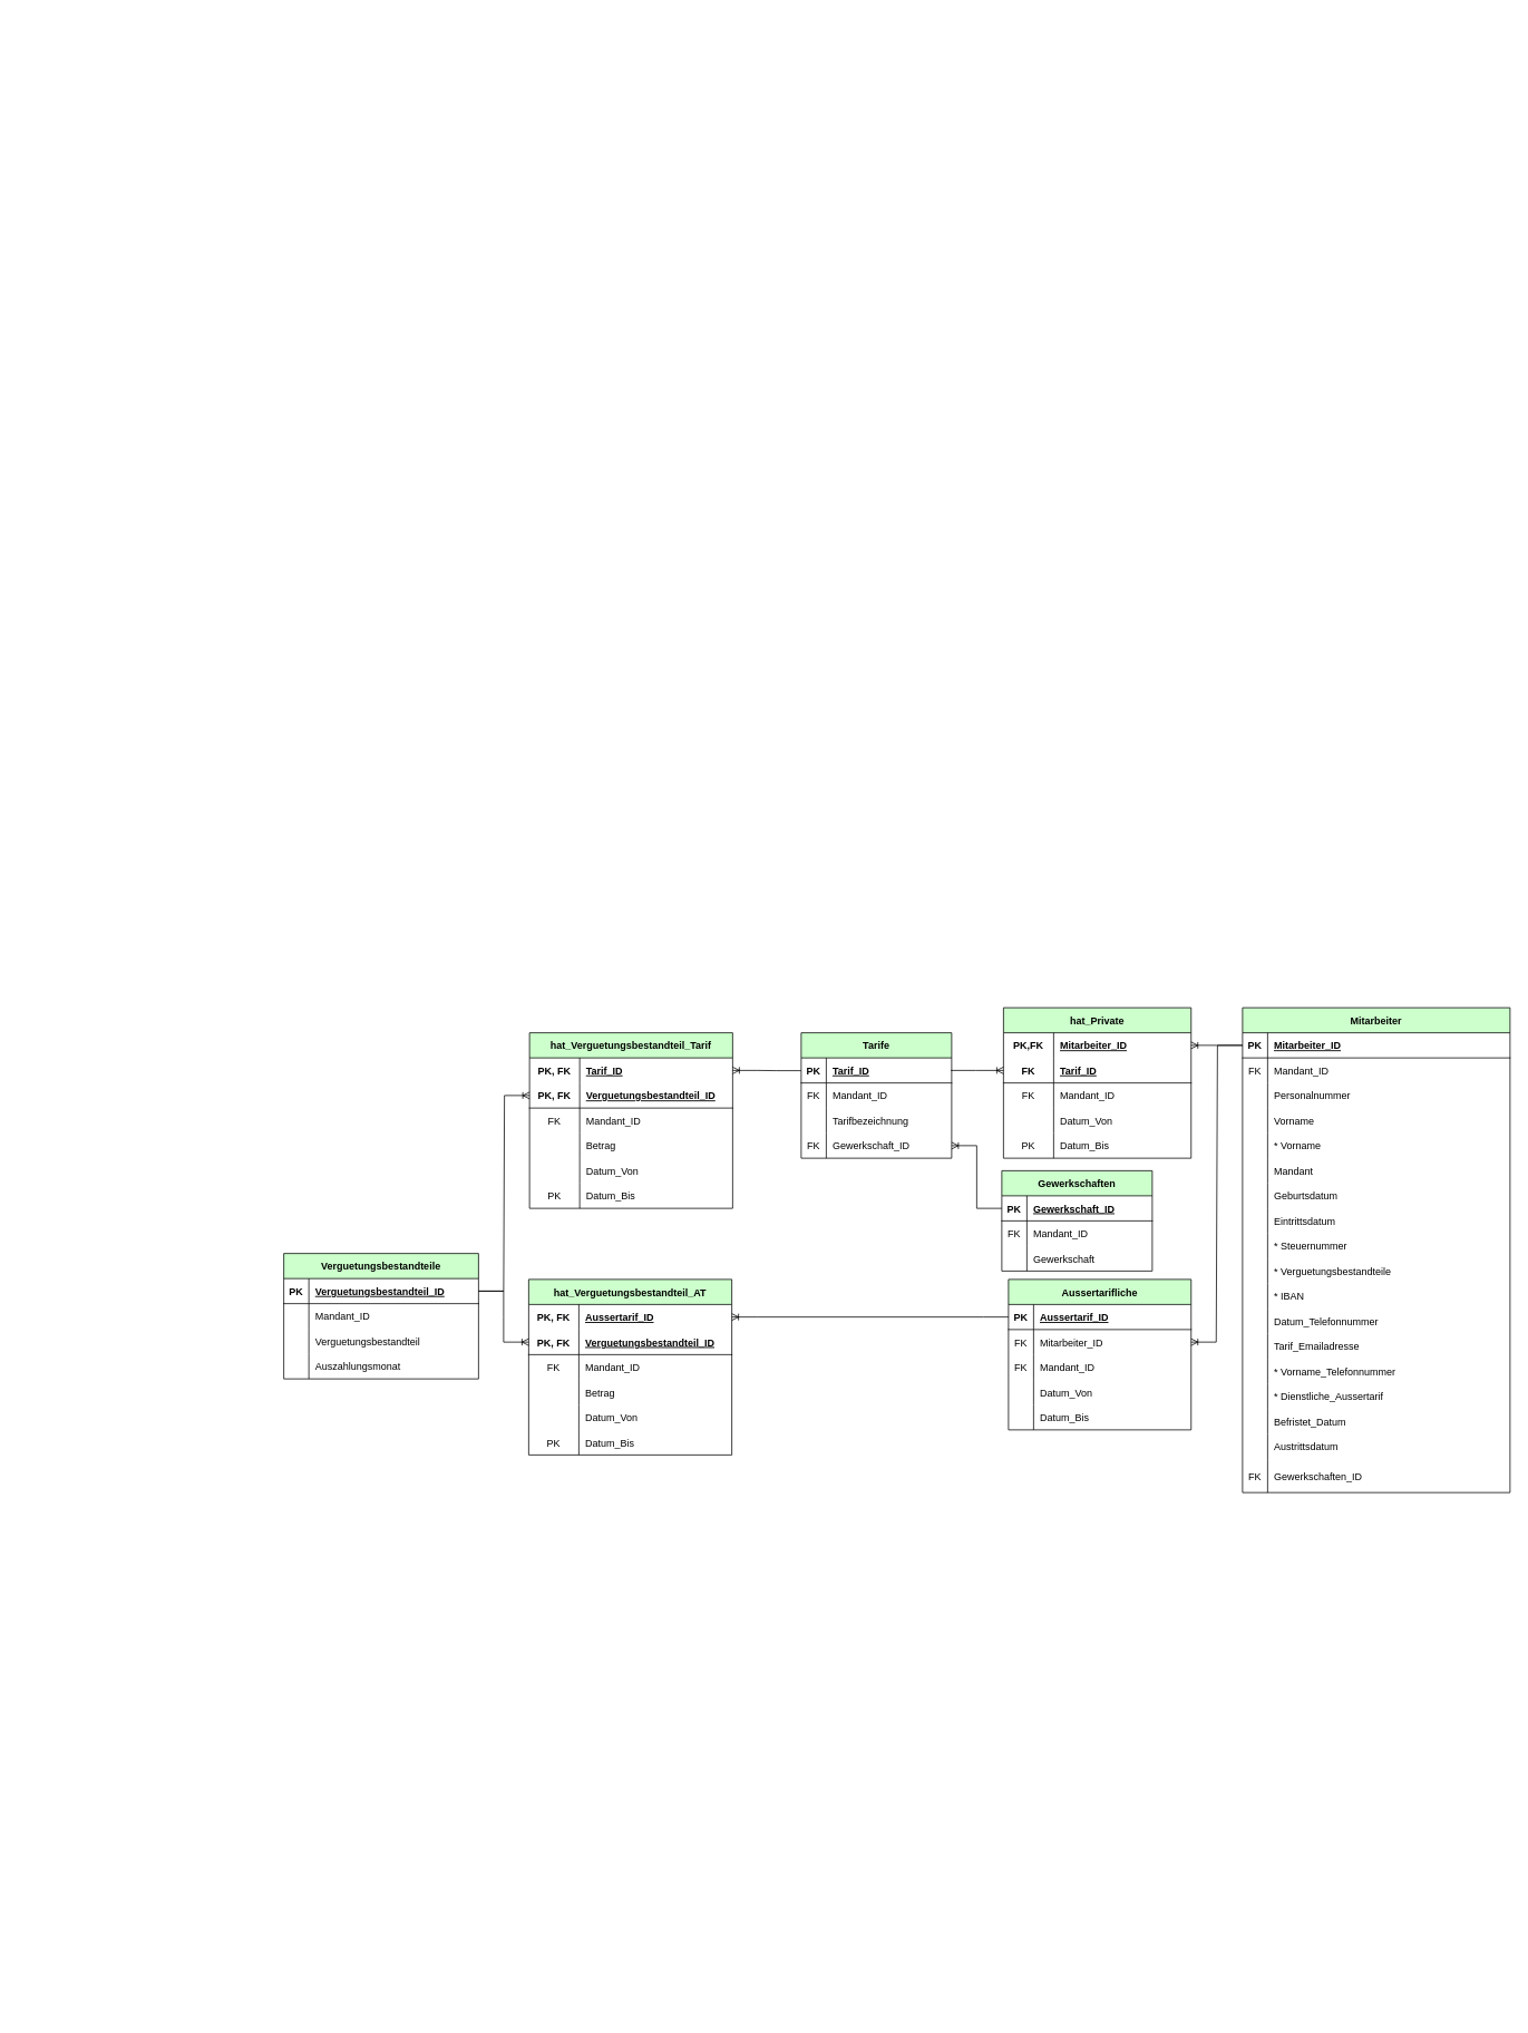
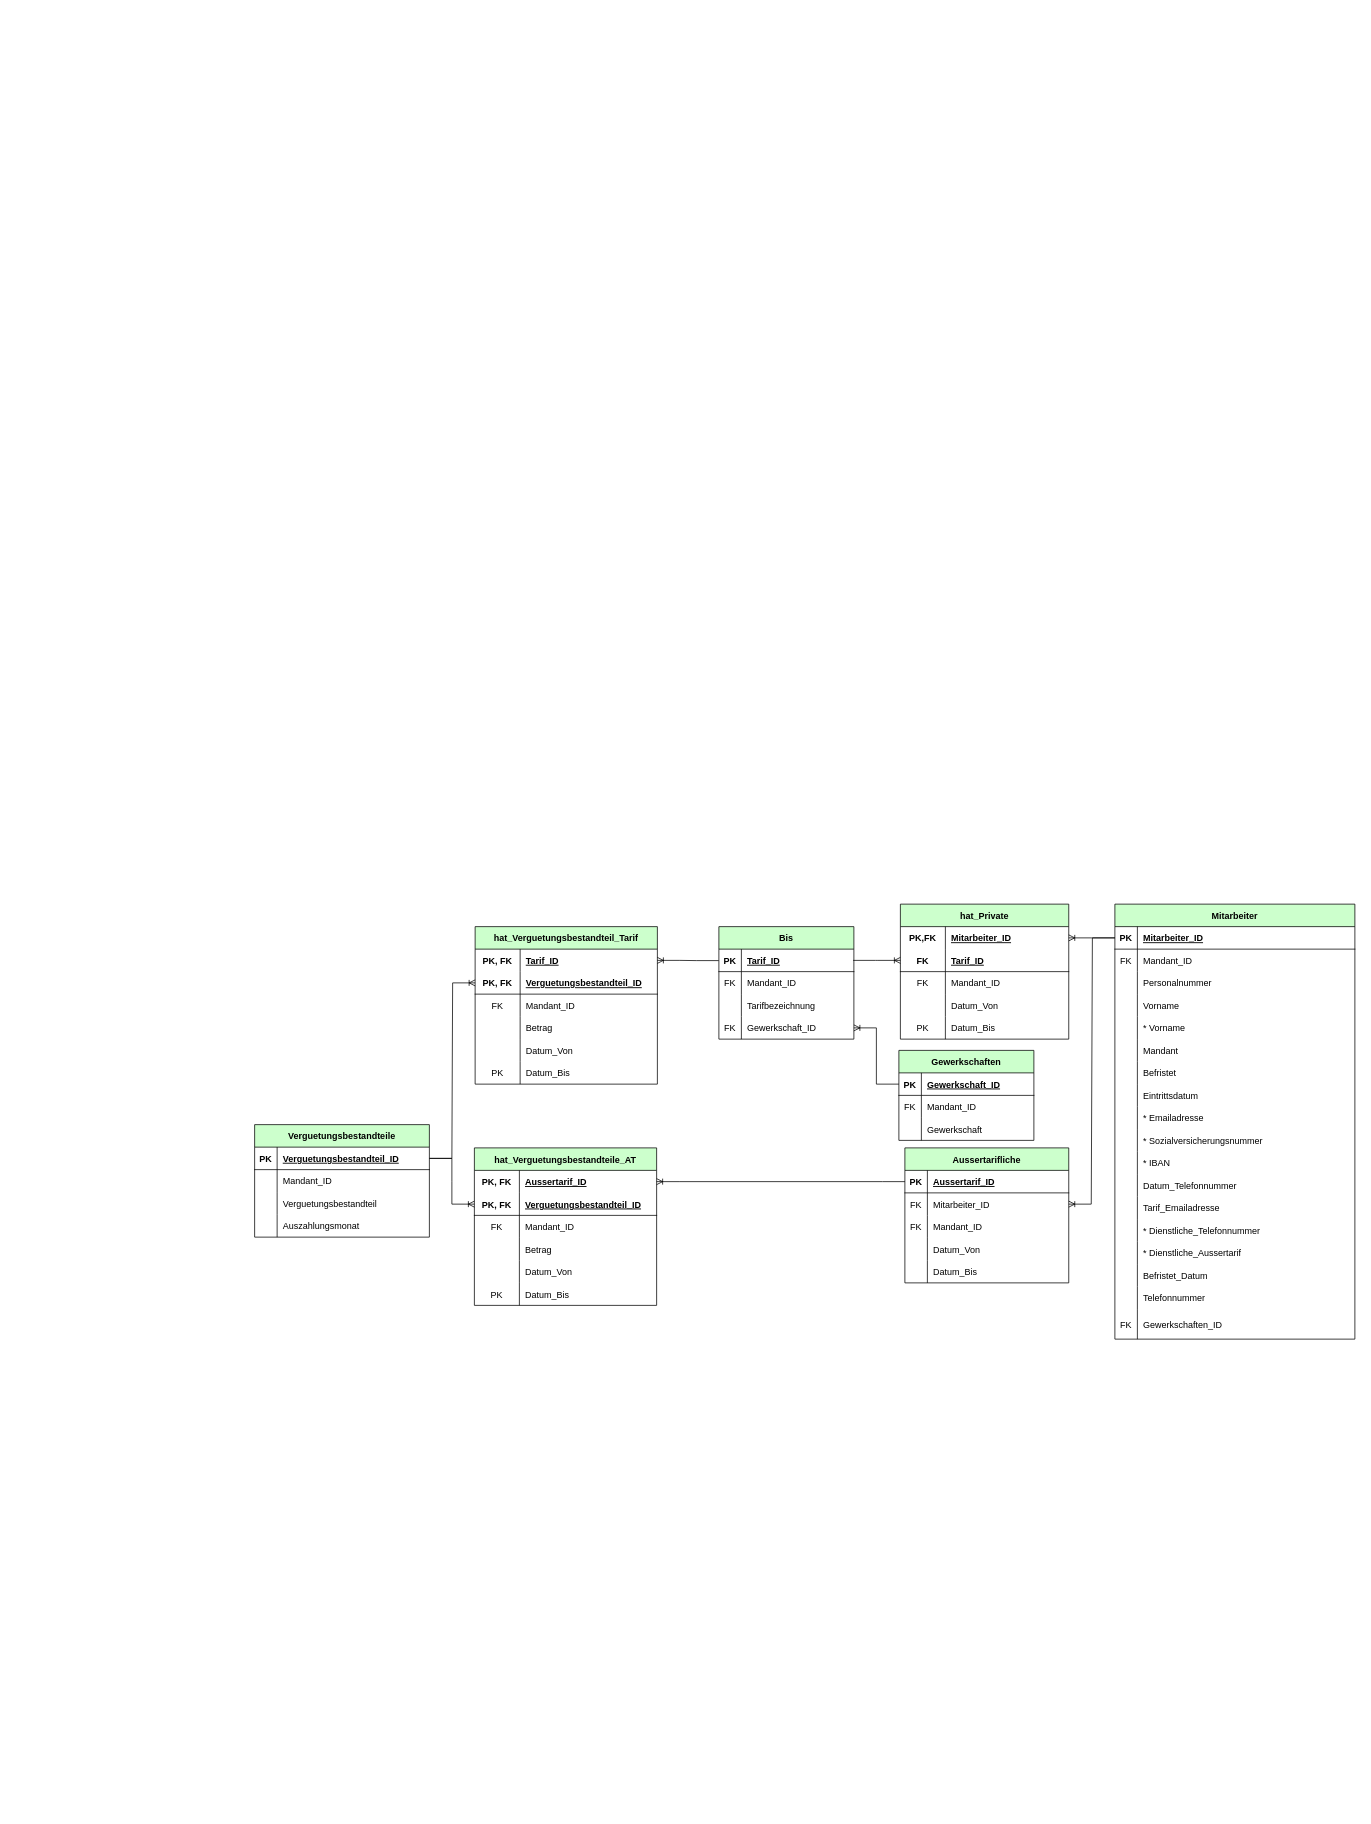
- <mxCell id="161" value="Tarife" style="shape=table;startSize=30;container=1;collapsible=1;childLayout=tableLayout;fixedRows=1;rowLines=0;fontStyle=1;align=center;resizeLast=1;fillColor=#CCFFCC;" parent="1" vertex="1"><mxGeometry x="958" y="1235" width="180" height="150" as="geometry" /></mxCell>
+ <mxCell id="161" value="Bis" style="shape=table;startSize=30;container=1;collapsible=1;childLayout=tableLayout;fixedRows=1;rowLines=0;fontStyle=1;align=center;resizeLast=1;fillColor=#CCFFCC;" parent="1" vertex="1"><mxGeometry x="958" y="1235" width="180" height="150" as="geometry" /></mxCell>
- <mxCell id="55" value="Geburtsdatum" style="shape=partialRectangle;connectable=0;fillColor=none;top=0;left=0;bottom=0;right=0;align=left;spacingLeft=6;overflow=hidden;" parent="53" vertex="1"><mxGeometry x="30" width="290" height="30" as="geometry"><mxRectangle width="290" height="30" as="alternateBounds" /></mxGeometry></mxCell>
+ <mxCell id="55" value="Befristet" style="shape=partialRectangle;connectable=0;fillColor=none;top=0;left=0;bottom=0;right=0;align=left;spacingLeft=6;overflow=hidden;" parent="53" vertex="1"><mxGeometry x="30" width="290" height="30" as="geometry"><mxRectangle width="290" height="30" as="alternateBounds" /></mxGeometry></mxCell>
- <mxCell id="61" value="* Steuernummer" style="shape=partialRectangle;connectable=0;fillColor=none;top=0;left=0;bottom=0;right=0;align=left;spacingLeft=6;overflow=hidden;" parent="59" vertex="1"><mxGeometry x="30" width="290" height="30" as="geometry"><mxRectangle width="290" height="30" as="alternateBounds" /></mxGeometry></mxCell>
+ <mxCell id="61" value="* Emailadresse" style="shape=partialRectangle;connectable=0;fillColor=none;top=0;left=0;bottom=0;right=0;align=left;spacingLeft=6;overflow=hidden;" parent="59" vertex="1"><mxGeometry x="30" width="290" height="30" as="geometry"><mxRectangle width="290" height="30" as="alternateBounds" /></mxGeometry></mxCell>
- <mxCell id="64" value="* Verguetungsbestandteile" style="shape=partialRectangle;connectable=0;fillColor=none;top=0;left=0;bottom=0;right=0;align=left;spacingLeft=6;overflow=hidden;" parent="62" vertex="1"><mxGeometry x="30" width="290" height="30" as="geometry"><mxRectangle width="290" height="30" as="alternateBounds" /></mxGeometry></mxCell>
+ <mxCell id="64" value="* Sozialversicherungsnummer" style="shape=partialRectangle;connectable=0;fillColor=none;top=0;left=0;bottom=0;right=0;align=left;spacingLeft=6;overflow=hidden;" parent="62" vertex="1"><mxGeometry x="30" width="290" height="30" as="geometry"><mxRectangle width="290" height="30" as="alternateBounds" /></mxGeometry></mxCell>
- <mxCell id="140" value="hat_Verguetungsbestandteil_AT" style="shape=table;startSize=30;container=1;collapsible=1;childLayout=tableLayout;fixedRows=1;rowLines=0;fontStyle=1;align=center;resizeLast=1;fillColor=#CCFFCC;" parent="1" vertex="1"><mxGeometry x="632" y="1530" width="243" height="210" as="geometry" /></mxCell>
+ <mxCell id="140" value="hat_Verguetungsbestandteile_AT" style="shape=table;startSize=30;container=1;collapsible=1;childLayout=tableLayout;fixedRows=1;rowLines=0;fontStyle=1;align=center;resizeLast=1;fillColor=#CCFFCC;" parent="1" vertex="1"><mxGeometry x="632" y="1530" width="243" height="210" as="geometry" /></mxCell>
- <mxCell id="76" value="* Vorname_Telefonnummer" style="shape=partialRectangle;connectable=0;fillColor=none;top=0;left=0;bottom=0;right=0;align=left;spacingLeft=6;overflow=hidden;" parent="74" vertex="1"><mxGeometry x="30" width="290" height="30" as="geometry"><mxRectangle width="290" height="30" as="alternateBounds" /></mxGeometry></mxCell>
+ <mxCell id="76" value="* Dienstliche_Telefonnummer" style="shape=partialRectangle;connectable=0;fillColor=none;top=0;left=0;bottom=0;right=0;align=left;spacingLeft=6;overflow=hidden;" parent="74" vertex="1"><mxGeometry x="30" width="290" height="30" as="geometry"><mxRectangle width="290" height="30" as="alternateBounds" /></mxGeometry></mxCell>
- <mxCell id="85" value="Austrittsdatum" style="shape=partialRectangle;connectable=0;fillColor=none;top=0;left=0;bottom=0;right=0;align=left;spacingLeft=6;overflow=hidden;" parent="83" vertex="1"><mxGeometry x="30" width="290" height="30" as="geometry"><mxRectangle width="290" height="30" as="alternateBounds" /></mxGeometry></mxCell>
+ <mxCell id="85" value="Telefonnummer" style="shape=partialRectangle;connectable=0;fillColor=none;top=0;left=0;bottom=0;right=0;align=left;spacingLeft=6;overflow=hidden;" parent="83" vertex="1"><mxGeometry x="30" width="290" height="30" as="geometry"><mxRectangle width="290" height="30" as="alternateBounds" /></mxGeometry></mxCell>
